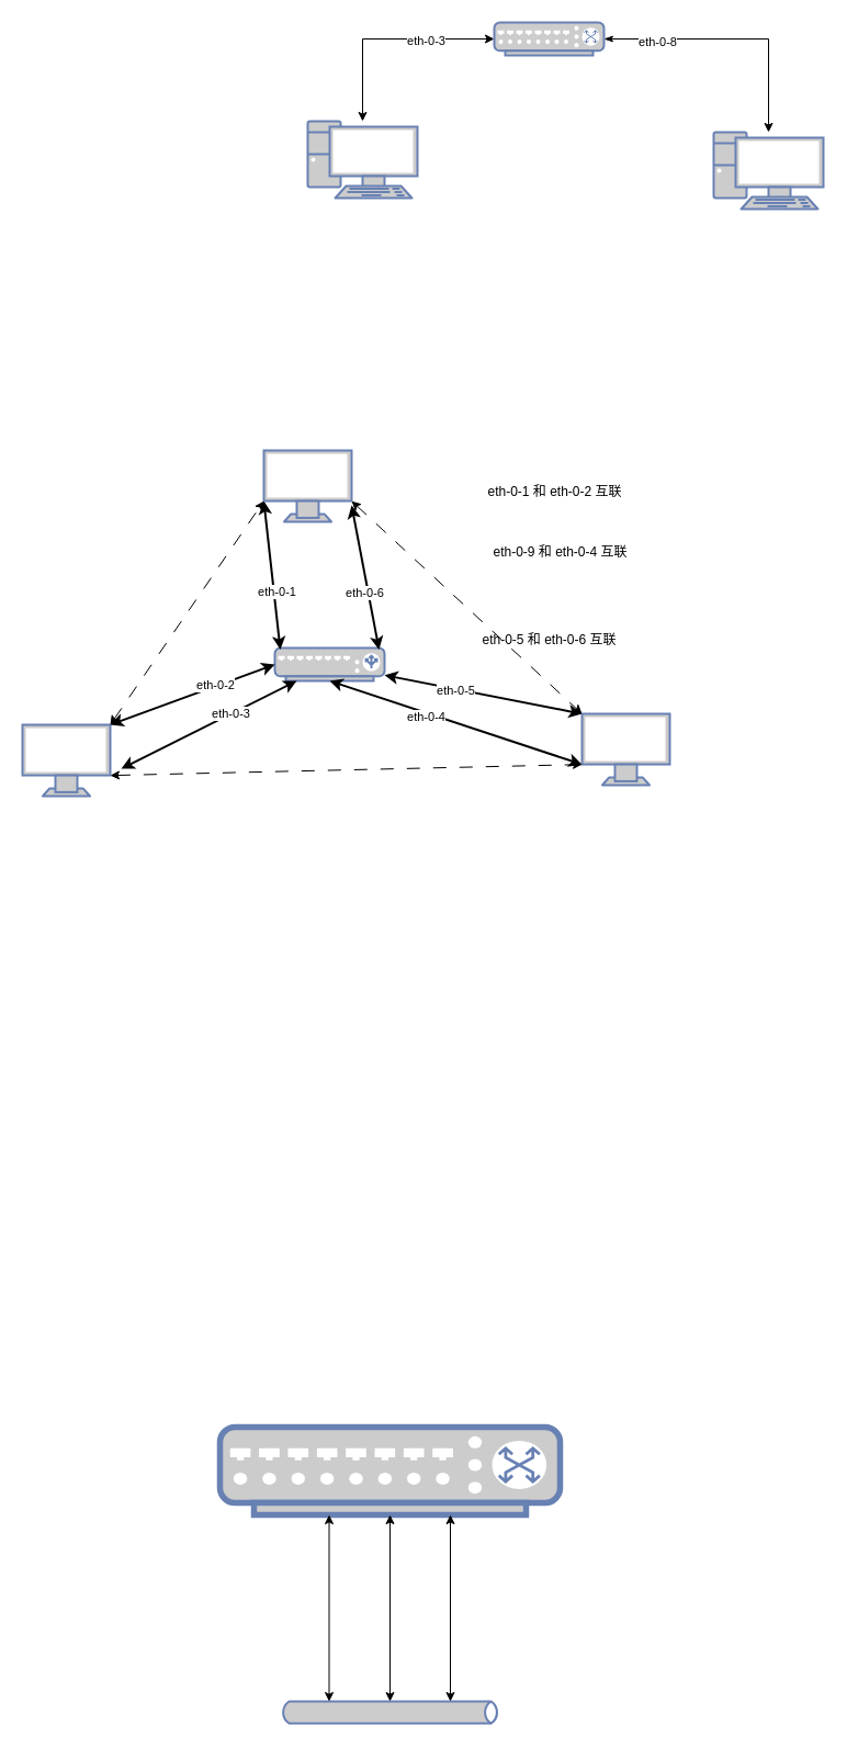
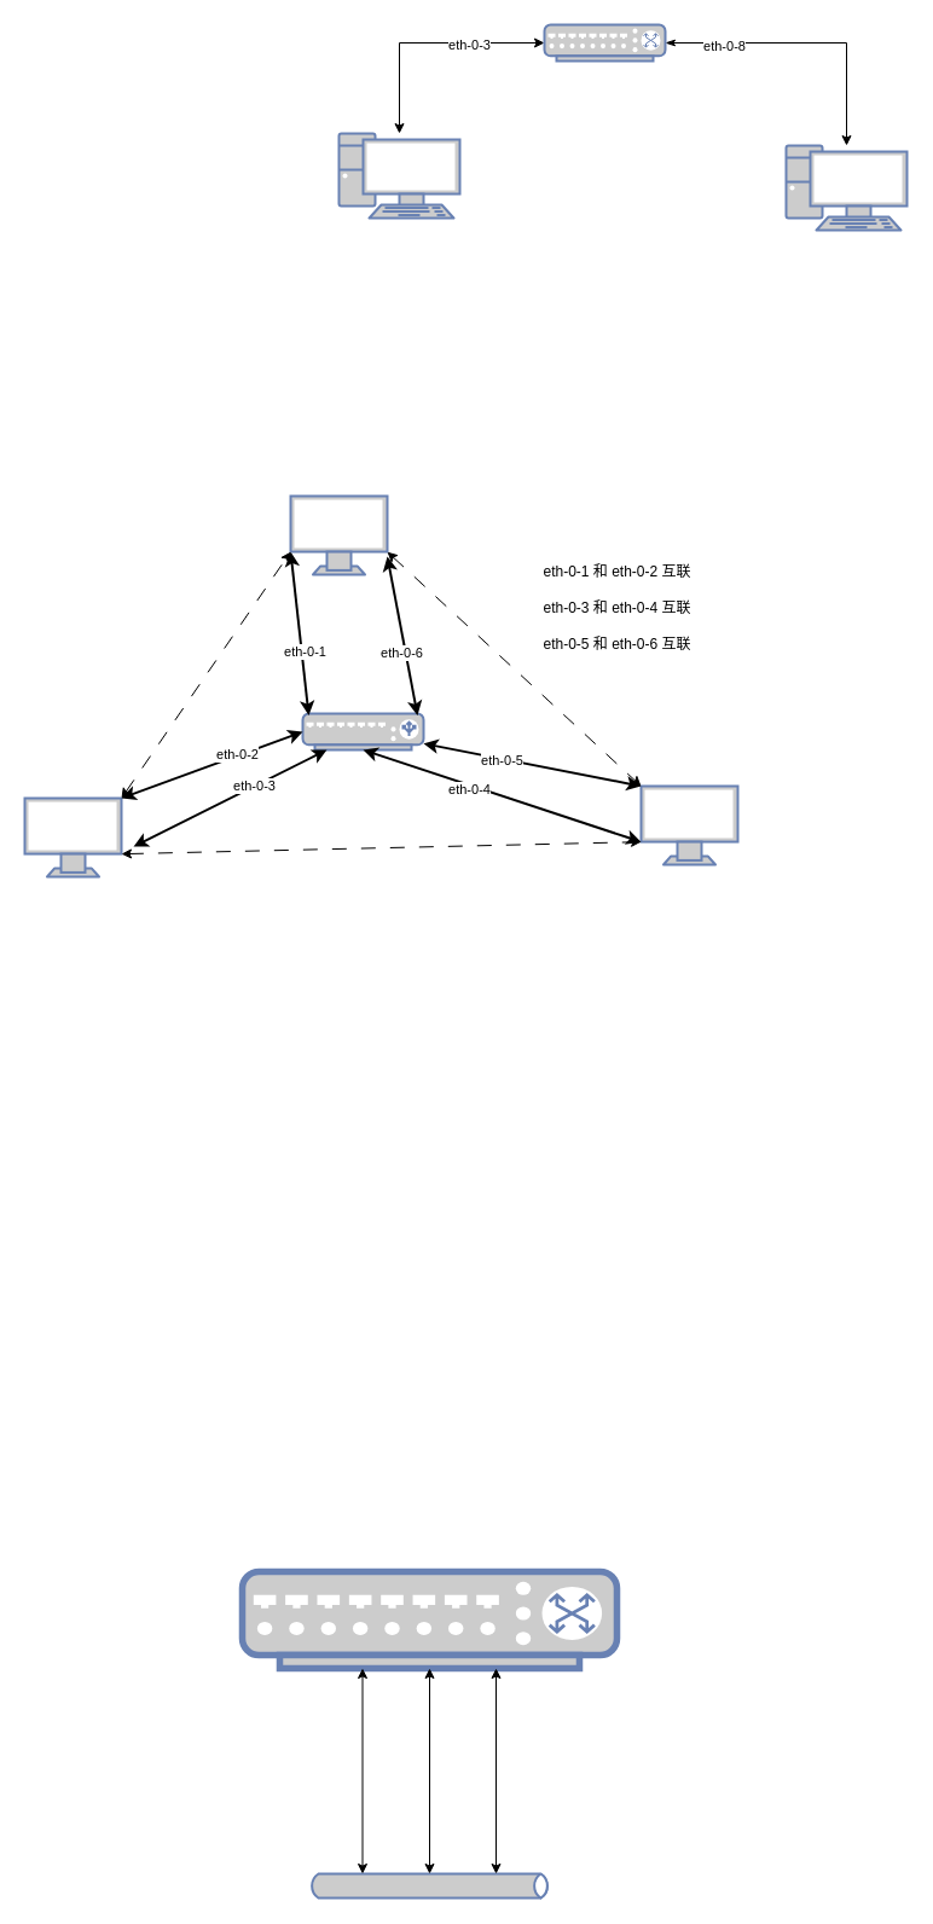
- <mxCell id="28" value="eth-0-1 和 eth-0-2 互联" style="text;html=1;align=center;verticalAlign=middle;resizable=0;points=[];autosize=1;strokeColor=none;fillColor=none;" vertex="1" parent="1"><mxGeometry x="430" y="433" width="150" height="30" as="geometry" /></mxCell>
+ <mxCell id="28" value="eth-0-1 和 eth-0-2 互联" style="text;html=1;align=center;verticalAlign=middle;resizable=0;points=[];autosize=1;strokeColor=none;fillColor=none;" vertex="1" parent="1"><mxGeometry x="435" y="458" width="150" height="30" as="geometry" /></mxCell>
- <mxCell id="29" value="eth-0-9 和 eth-0-4 互联" style="text;html=1;align=center;verticalAlign=middle;resizable=0;points=[];autosize=1;strokeColor=none;fillColor=none;" vertex="1" parent="1"><mxGeometry x="435" y="488" width="150" height="30" as="geometry" /></mxCell>
+ <mxCell id="29" value="eth-0-3 和 eth-0-4 互联" style="text;html=1;align=center;verticalAlign=middle;resizable=0;points=[];autosize=1;strokeColor=none;fillColor=none;" vertex="1" parent="1"><mxGeometry x="435" y="488" width="150" height="30" as="geometry" /></mxCell>
- <mxCell id="30" value="eth-0-5 和 eth-0-6 互联" style="text;html=1;align=center;verticalAlign=middle;resizable=0;points=[];autosize=1;strokeColor=none;fillColor=none;" vertex="1" parent="1"><mxGeometry x="425" y="568" width="150" height="30" as="geometry" /></mxCell>
+ <mxCell id="30" value="eth-0-5 和 eth-0-6 互联" style="text;html=1;align=center;verticalAlign=middle;resizable=0;points=[];autosize=1;strokeColor=none;fillColor=none;" vertex="1" parent="1"><mxGeometry x="435" y="518" width="150" height="30" as="geometry" /></mxCell>
